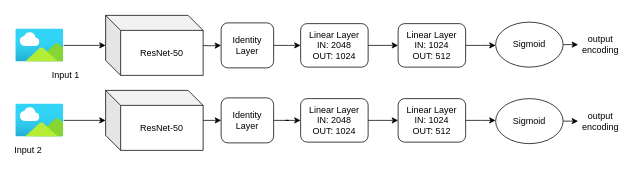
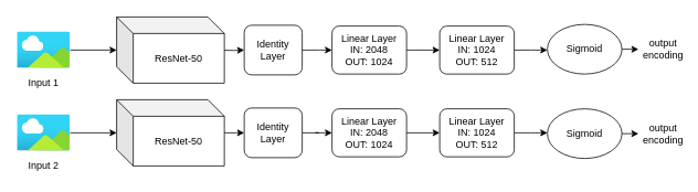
- <mxCell id="12" value="Input 1" style="text;html=1;strokeColor=none;fillColor=none;align=center;verticalAlign=middle;whiteSpace=wrap;rounded=0;" vertex="1" parent="1"><mxGeometry x="67" y="90" width="40" height="20" as="geometry" /></mxCell>
+ <mxCell id="12" value="Input 1" style="text;html=1;strokeColor=none;fillColor=none;align=center;verticalAlign=middle;whiteSpace=wrap;rounded=0;" vertex="1" parent="1"><mxGeometry x="32" y="90" width="40" height="20" as="geometry" /></mxCell>
- <mxCell id="13" value="Input 2" style="text;html=1;strokeColor=none;fillColor=none;align=center;verticalAlign=middle;whiteSpace=wrap;rounded=0;" vertex="1" parent="1"><mxGeometry x="17" y="190" width="40" height="20" as="geometry" /></mxCell>
+ <mxCell id="13" value="Input 2" style="text;html=1;strokeColor=none;fillColor=none;align=center;verticalAlign=middle;whiteSpace=wrap;rounded=0;" vertex="1" parent="1"><mxGeometry x="32" y="190" width="40" height="20" as="geometry" /></mxCell>
